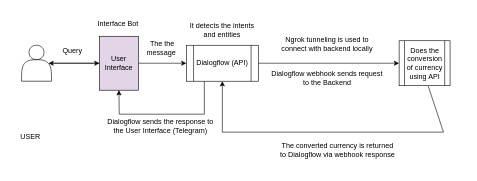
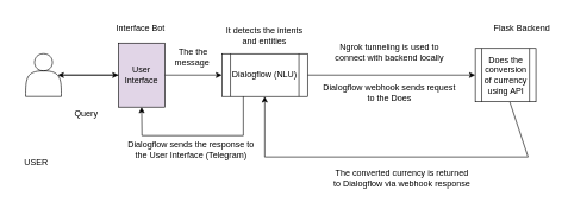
+ <mxCell id="16" value="Flask Backend" style="text;html=1;align=center;verticalAlign=middle;whiteSpace=wrap;rounded=0;" vertex="1" parent="1"><mxGeometry x="687.5" y="20" width="85" height="40" as="geometry" /></mxCell>
- <mxCell id="8" value="Query" style="text;html=1;align=center;verticalAlign=middle;whiteSpace=wrap;rounded=0;" vertex="1" parent="1"><mxGeometry x="90" y="70" width="60" height="30" as="geometry" /></mxCell>
+ <mxCell id="8" value="Query" style="text;html=1;align=center;verticalAlign=middle;whiteSpace=wrap;rounded=0;" vertex="1" parent="1"><mxGeometry x="90" y="145" width="60" height="30" as="geometry" /></mxCell>
- <mxCell id="11" value="Dialogflow (API)" style="shape=process;whiteSpace=wrap;html=1;backgroundOutline=1;" vertex="1" parent="1"><mxGeometry x="310" y="75" width="120" height="60" as="geometry" /></mxCell>
+ <mxCell id="11" value="Dialogflow (NLU)" style="shape=process;whiteSpace=wrap;html=1;backgroundOutline=1;" vertex="1" parent="1"><mxGeometry x="310" y="75" width="120" height="60" as="geometry" /></mxCell>
- <mxCell id="15" value="Dialogflow webhook sends request to the Backend" style="text;html=1;align=center;verticalAlign=middle;whiteSpace=wrap;rounded=0;" vertex="1" parent="1"><mxGeometry x="445" y="100" width="200" height="60" as="geometry" /></mxCell>
+ <mxCell id="15" value="Dialogflow webhook sends request to the Does" style="text;html=1;align=center;verticalAlign=middle;whiteSpace=wrap;rounded=0;" vertex="1" parent="1"><mxGeometry x="445" y="100" width="200" height="60" as="geometry" /></mxCell>
